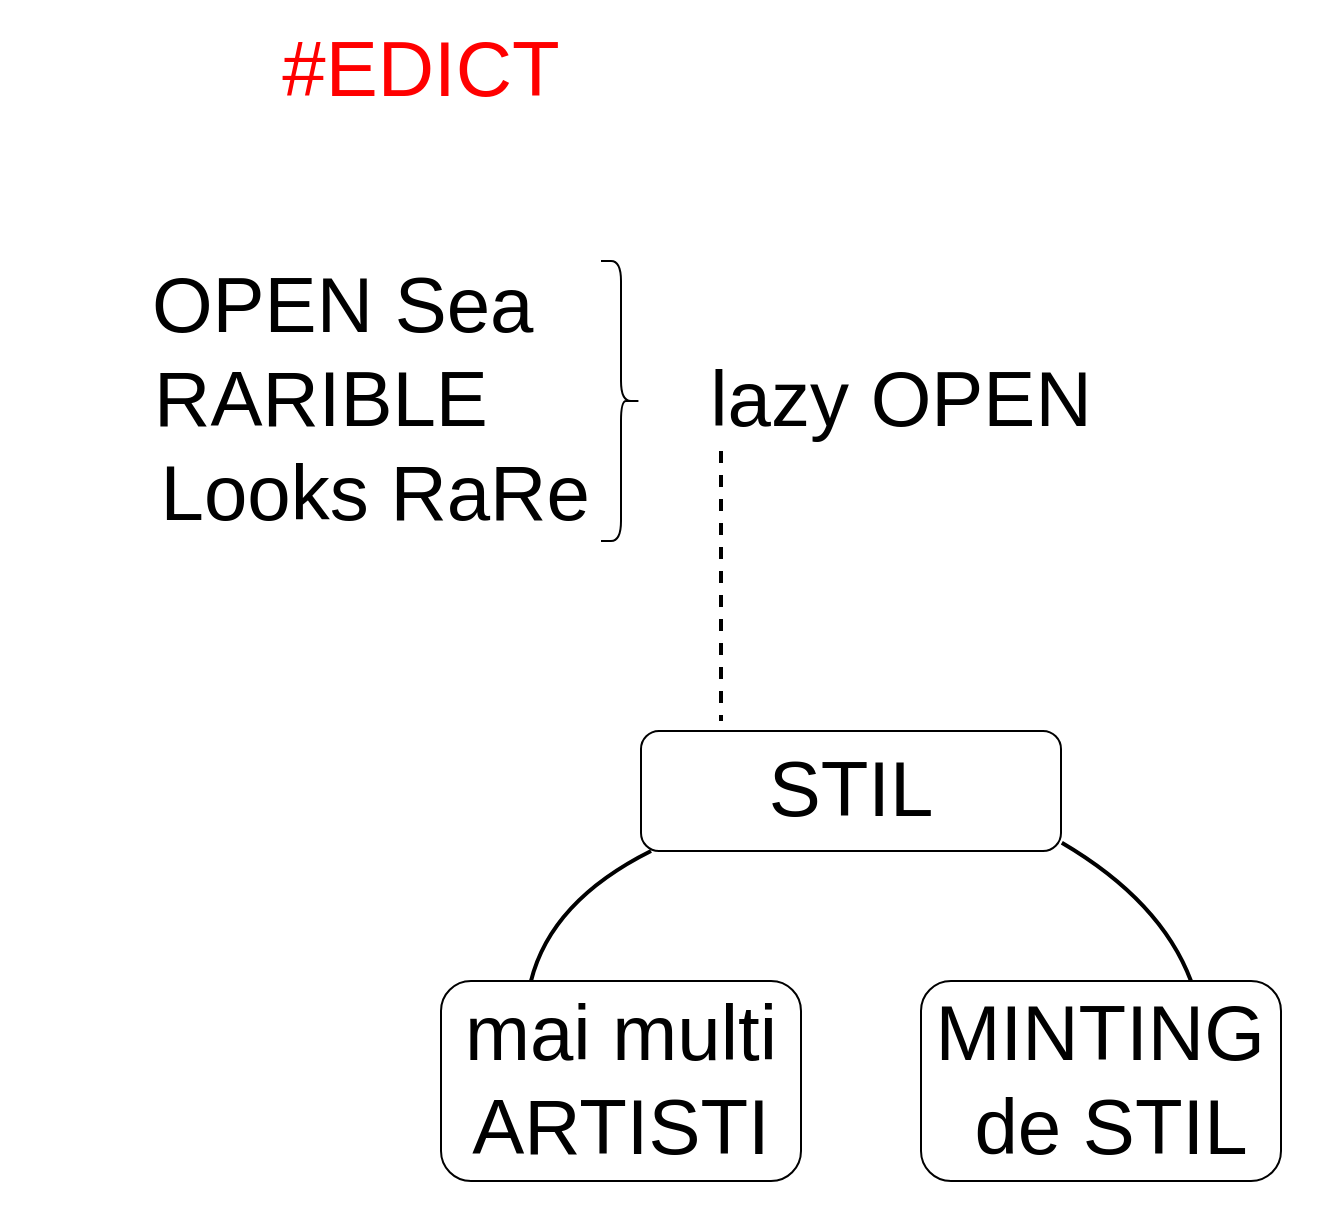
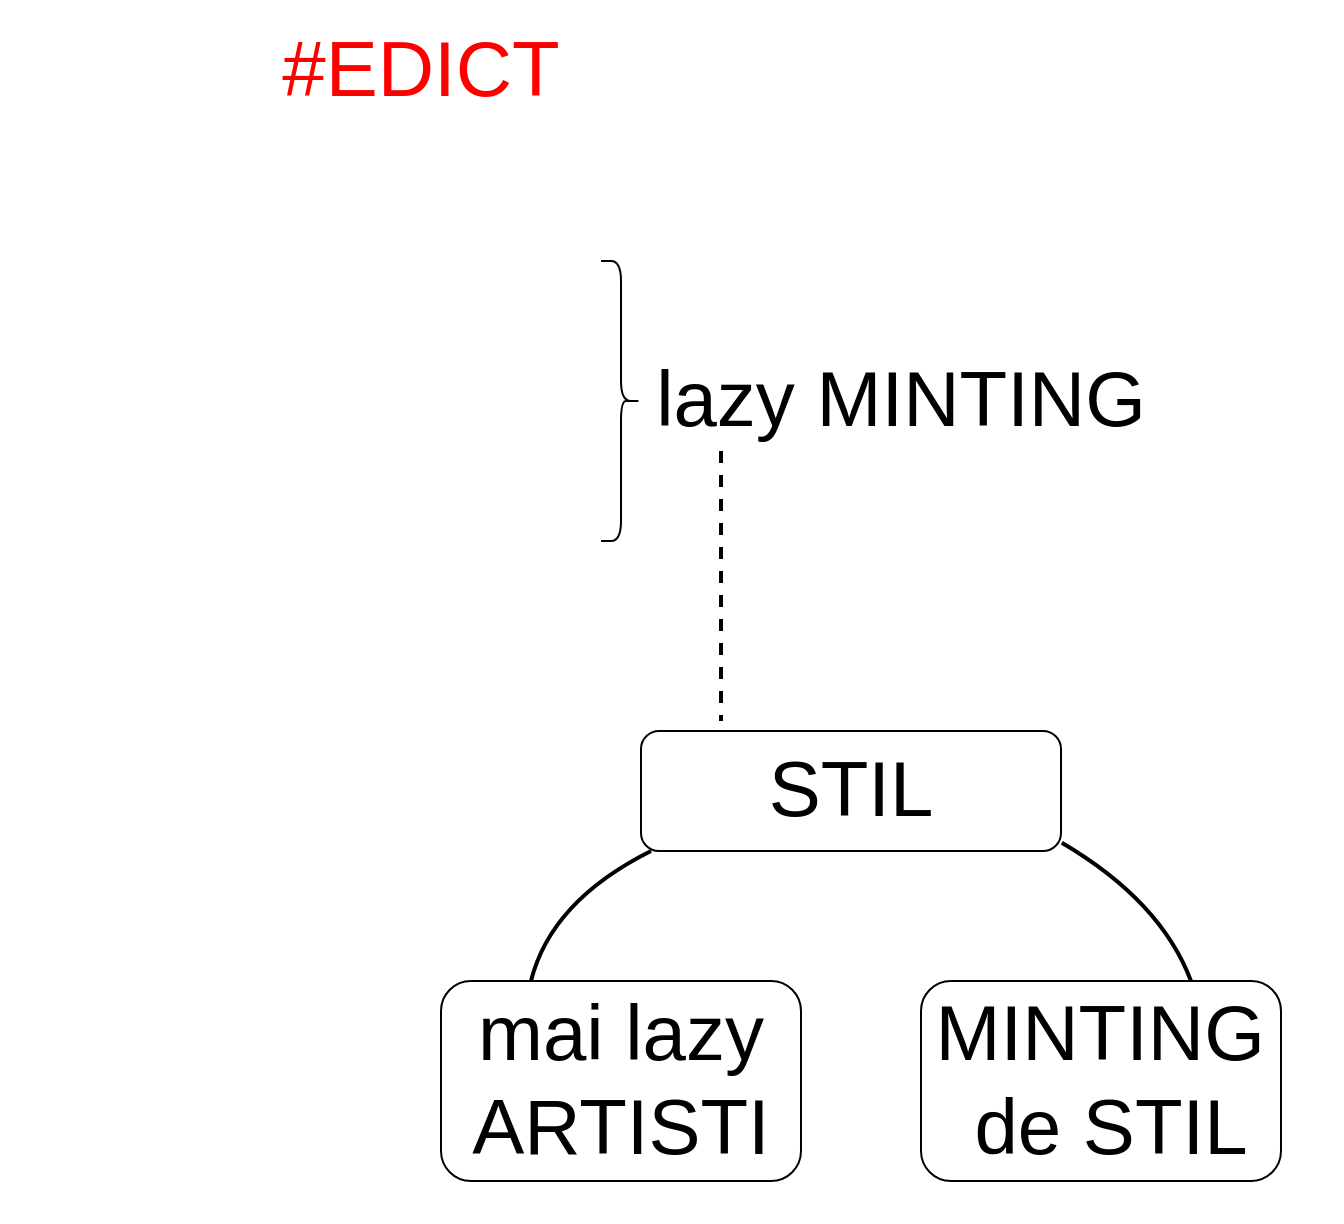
- <mxCell id="3" value="&lt;font color=&quot;#000000&quot;&gt;&amp;nbsp; OPEN Sea&lt;br&gt;RARIBLE&lt;br&gt;&amp;nbsp; &amp;nbsp; &amp;nbsp;Looks RaRe&lt;br&gt;&lt;/font&gt;" style="text;html=1;align=center;verticalAlign=middle;resizable=0;points=[];autosize=1;strokeColor=none;fillColor=none;fontSize=39;fontColor=#FF0000;" vertex="1" parent="1"><mxGeometry x="20" y="125" width="280" height="150" as="geometry" /></mxCell>
- <mxCell id="4" value="lazy OPEN" style="text;html=1;align=center;verticalAlign=middle;resizable=0;points=[];autosize=1;strokeColor=none;fillColor=none;fontSize=39;fontColor=#000000;" vertex="1" parent="1"><mxGeometry x="320" y="175" width="260" height="50" as="geometry" /></mxCell>
+ <mxCell id="4" value="lazy MINTING" style="text;html=1;align=center;verticalAlign=middle;resizable=0;points=[];autosize=1;strokeColor=none;fillColor=none;fontSize=39;fontColor=#000000;" vertex="1" parent="1"><mxGeometry x="320" y="175" width="260" height="50" as="geometry" /></mxCell>
- <mxCell id="6" value="mai multi&lt;br&gt;ARTISTI" style="text;html=1;align=center;verticalAlign=middle;resizable=0;points=[];autosize=1;strokeColor=none;fillColor=none;fontSize=39;fontColor=#000000;" vertex="1" parent="1"><mxGeometry x="225" y="490" width="170" height="100" as="geometry" /></mxCell>
+ <mxCell id="6" value="mai lazy&lt;br&gt;ARTISTI" style="text;html=1;align=center;verticalAlign=middle;resizable=0;points=[];autosize=1;strokeColor=none;fillColor=none;fontSize=39;fontColor=#000000;" vertex="1" parent="1"><mxGeometry x="225" y="490" width="170" height="100" as="geometry" /></mxCell>
